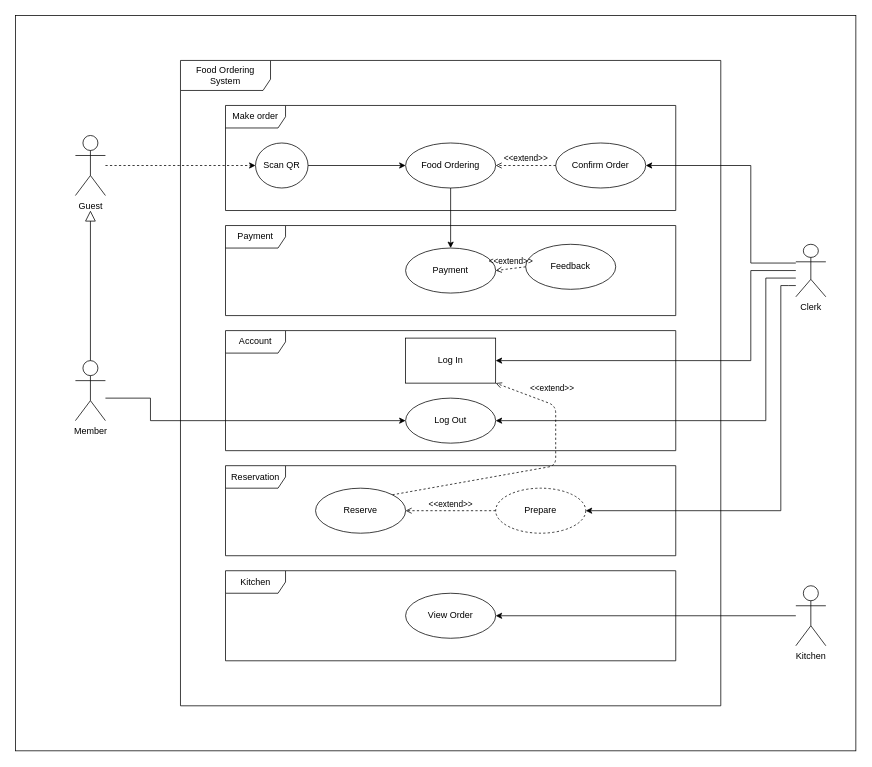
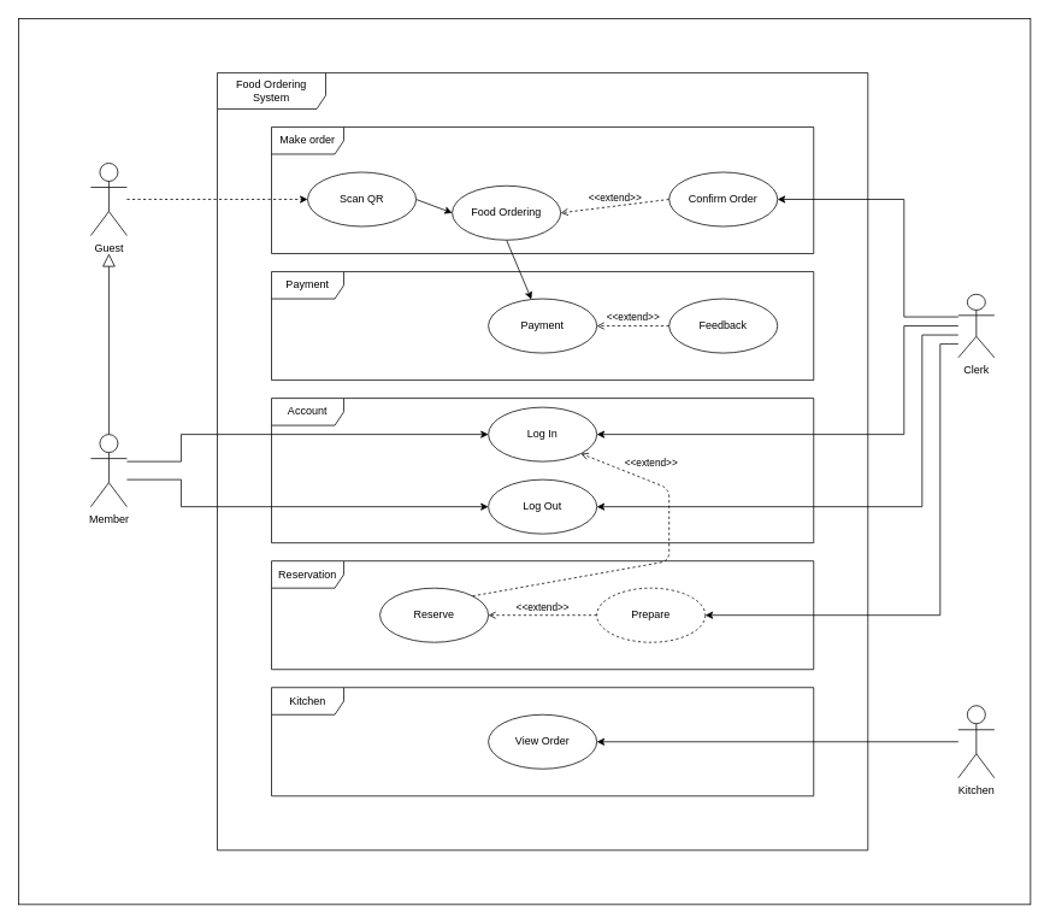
- <mxCell id="12" value="Scan QR" style="ellipse;whiteSpace=wrap;html=1;" parent="1" vertex="1"><mxGeometry x="340" y="190" width="70" height="60" as="geometry" /></mxCell>
+ <mxCell id="12" value="Scan QR" style="ellipse;whiteSpace=wrap;html=1;" parent="1" vertex="1"><mxGeometry x="340" y="190" width="120" height="60" as="geometry" /></mxCell>
- <mxCell id="14" value="Food Ordering" style="ellipse;whiteSpace=wrap;html=1;" parent="1" vertex="1"><mxGeometry x="540" y="190" width="120" height="60" as="geometry" /></mxCell>
+ <mxCell id="14" value="Food Ordering" style="ellipse;whiteSpace=wrap;html=1;" parent="1" vertex="1"><mxGeometry x="500" y="205" width="120" height="60" as="geometry" /></mxCell>
- <mxCell id="24" value="Feedback" style="ellipse;whiteSpace=wrap;html=1;" parent="1" vertex="1"><mxGeometry x="700" y="325" width="120" height="60" as="geometry" /></mxCell>
+ <mxCell id="24" value="Feedback" style="ellipse;whiteSpace=wrap;html=1;" parent="1" vertex="1"><mxGeometry x="740" y="330" width="120" height="60" as="geometry" /></mxCell>
+ <mxCell id="33" value="" style="edgeStyle=orthogonalEdgeStyle;rounded=0;orthogonalLoop=1;jettySize=auto;html=1;entryX=0;entryY=0.5;entryDx=0;entryDy=0;" parent="1" source="35" target="26" edge="1"><mxGeometry relative="1" as="geometry"><mxPoint x="540" y="500" as="targetPoint" /><Array as="points"><mxPoint x="200" y="510" /><mxPoint x="200" y="480" /></Array></mxGeometry></mxCell>
- <mxCell id="26" value="Log In" style="whiteSpace=wrap;html=1;rounded=0;" parent="1" vertex="1"><mxGeometry x="540" y="450" width="120" height="60" as="geometry" /></mxCell>
+ <mxCell id="26" value="Log In" style="ellipse;whiteSpace=wrap;html=1;" parent="1" vertex="1"><mxGeometry x="540" y="450" width="120" height="60" as="geometry" /></mxCell>
